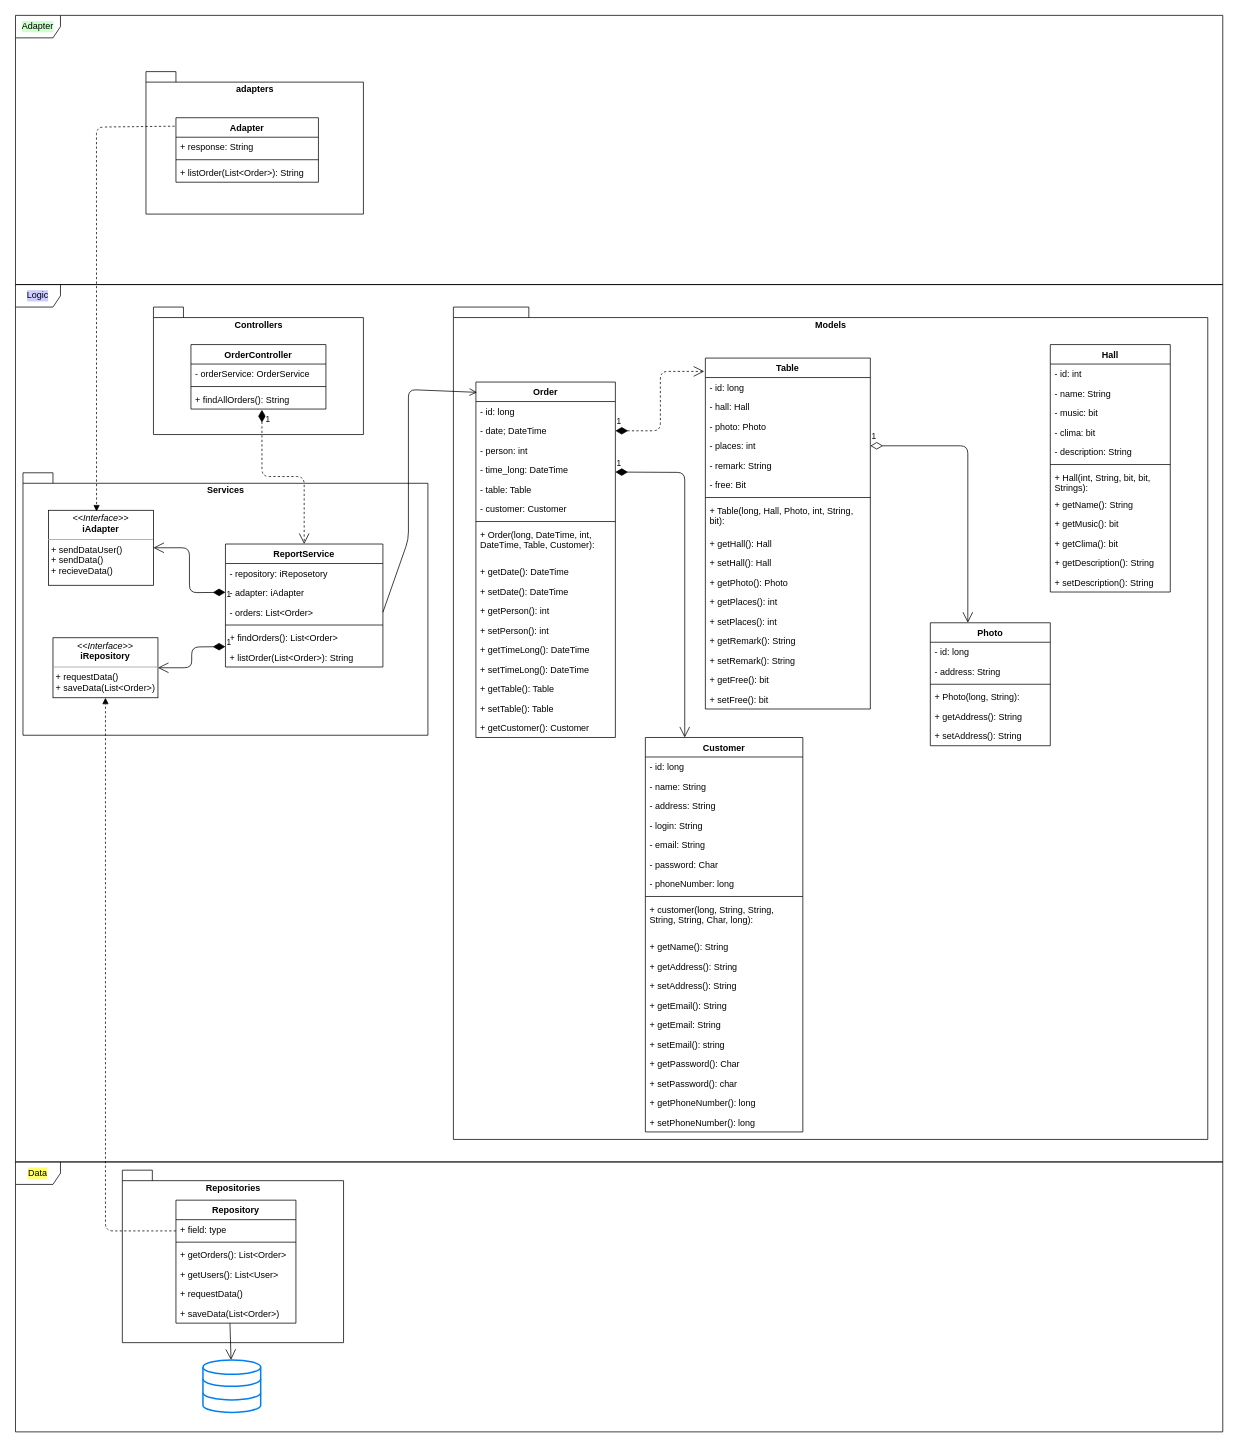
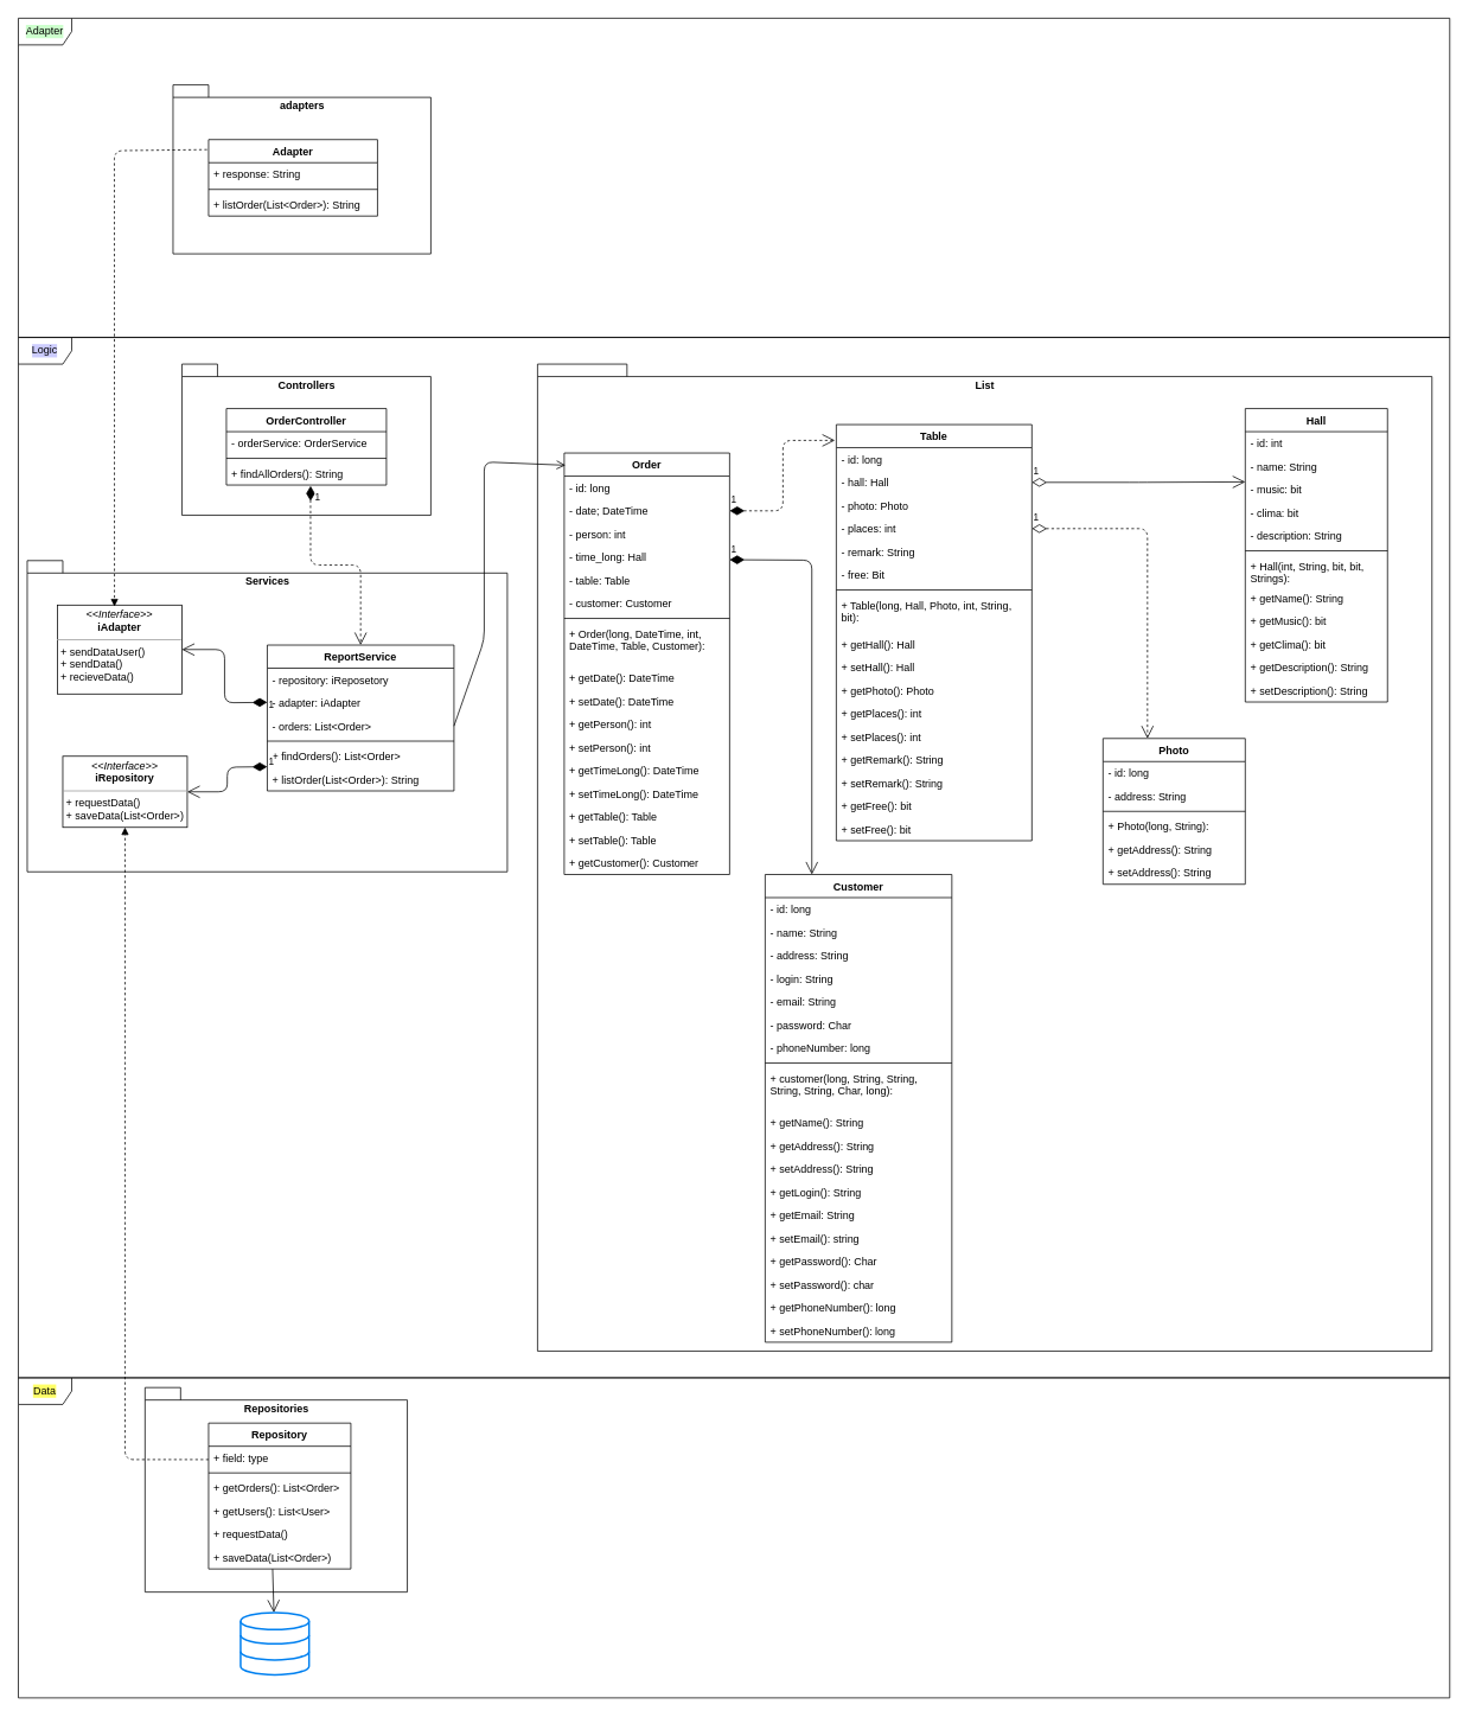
- <mxCell id="39" value="Models" style="shape=folder;fontStyle=1;spacingTop=10;tabWidth=40;tabHeight=14;tabPosition=left;html=1;horizontal=1;verticalAlign=top;" parent="1" vertex="1"><mxGeometry x="604" y="409" width="1006" height="1110" as="geometry" /></mxCell>
+ <mxCell id="39" value="List" style="shape=folder;fontStyle=1;spacingTop=10;tabWidth=40;tabHeight=14;tabPosition=left;html=1;horizontal=1;verticalAlign=top;" parent="1" vertex="1"><mxGeometry x="604" y="409" width="1006" height="1110" as="geometry" /></mxCell>
+ <mxCell id="111" value="1" style="endArrow=open;html=1;endSize=12;startArrow=diamondThin;startSize=14;startFill=0;edgeStyle=orthogonalEdgeStyle;align=left;verticalAlign=bottom;exitX=1;exitY=0.5;exitDx=0;exitDy=0;entryX=0;entryY=0.25;entryDx=0;entryDy=0;" parent="1" source="61" target="97" edge="1"><mxGeometry x="-1" y="3" relative="1" as="geometry"><mxPoint x="974" y="679" as="sourcePoint" /><mxPoint x="1134" y="679" as="targetPoint" /></mxGeometry></mxCell>
- <mxCell id="44" value="- time_long: DateTime" style="text;strokeColor=none;fillColor=none;align=left;verticalAlign=top;spacingLeft=4;spacingRight=4;overflow=hidden;rotatable=0;points=[[0,0.5],[1,0.5]];portConstraint=eastwest;" parent="40" vertex="1"><mxGeometry y="104" width="186" height="26" as="geometry" /></mxCell>
+ <mxCell id="44" value="- time_long: Hall" style="text;strokeColor=none;fillColor=none;align=left;verticalAlign=top;spacingLeft=4;spacingRight=4;overflow=hidden;rotatable=0;points=[[0,0.5],[1,0.5]];portConstraint=eastwest;" parent="40" vertex="1"><mxGeometry y="104" width="186" height="26" as="geometry" /></mxCell>
- <mxCell id="120" value="1" style="endArrow=open;html=1;endSize=12;startArrow=diamondThin;startSize=14;startFill=0;edgeStyle=orthogonalEdgeStyle;align=left;verticalAlign=bottom;exitX=1;exitY=0.5;exitDx=0;exitDy=0;" parent="1" source="63" target="113" edge="1"><mxGeometry x="-1" y="3" relative="1" as="geometry"><mxPoint x="1404" y="560" as="sourcePoint" /><mxPoint x="1504.16" y="642.694" as="targetPoint" /><Array as="points"><mxPoint x="1290" y="594" /></Array></mxGeometry></mxCell>
+ <mxCell id="120" value="1" style="endArrow=open;html=1;endSize=12;startArrow=diamondThin;startSize=14;startFill=0;edgeStyle=orthogonalEdgeStyle;align=left;verticalAlign=bottom;exitX=1;exitY=0.5;exitDx=0;exitDy=0;dashed=1;" parent="1" source="63" target="113" edge="1"><mxGeometry x="-1" y="3" relative="1" as="geometry"><mxPoint x="1404" y="560" as="sourcePoint" /><mxPoint x="1504.16" y="642.694" as="targetPoint" /><Array as="points"><mxPoint x="1290" y="594" /></Array></mxGeometry></mxCell>
- <mxCell id="90" value="+ getEmail(): String" style="text;strokeColor=none;fillColor=none;align=left;verticalAlign=top;spacingLeft=4;spacingRight=4;overflow=hidden;rotatable=0;points=[[0,0.5],[1,0.5]];portConstraint=eastwest;" parent="77" vertex="1"><mxGeometry y="344" width="210" height="26" as="geometry" /></mxCell>
+ <mxCell id="90" value="+ getLogin(): String" style="text;strokeColor=none;fillColor=none;align=left;verticalAlign=top;spacingLeft=4;spacingRight=4;overflow=hidden;rotatable=0;points=[[0,0.5],[1,0.5]];portConstraint=eastwest;" parent="77" vertex="1"><mxGeometry y="344" width="210" height="26" as="geometry" /></mxCell>
